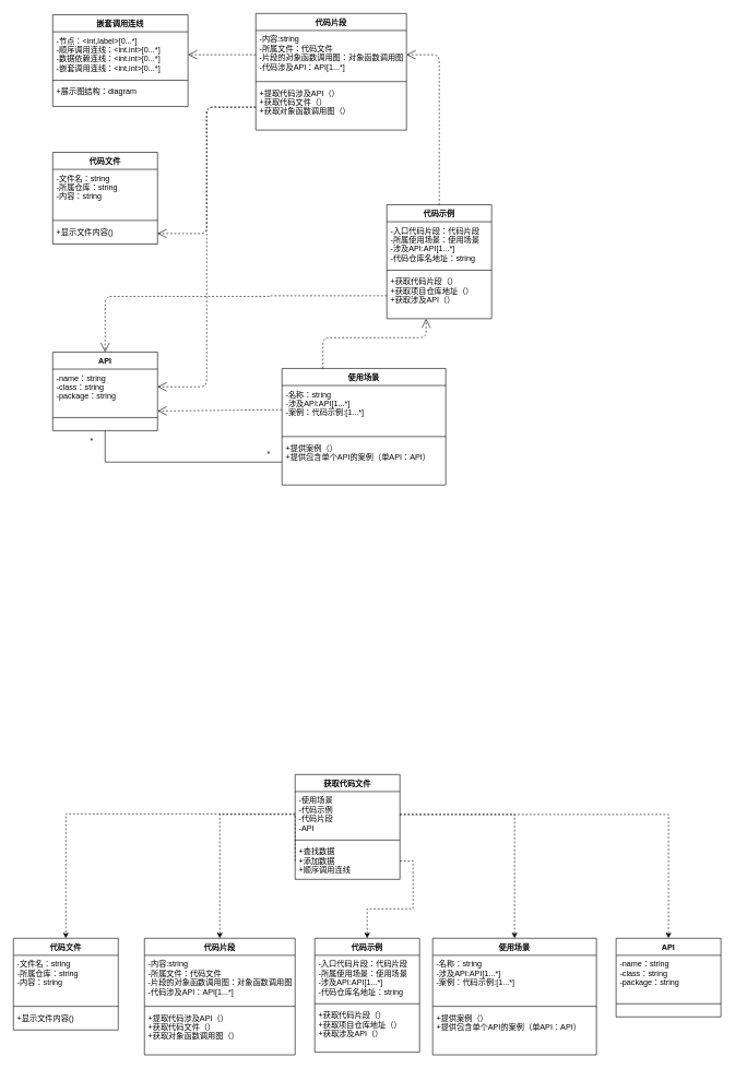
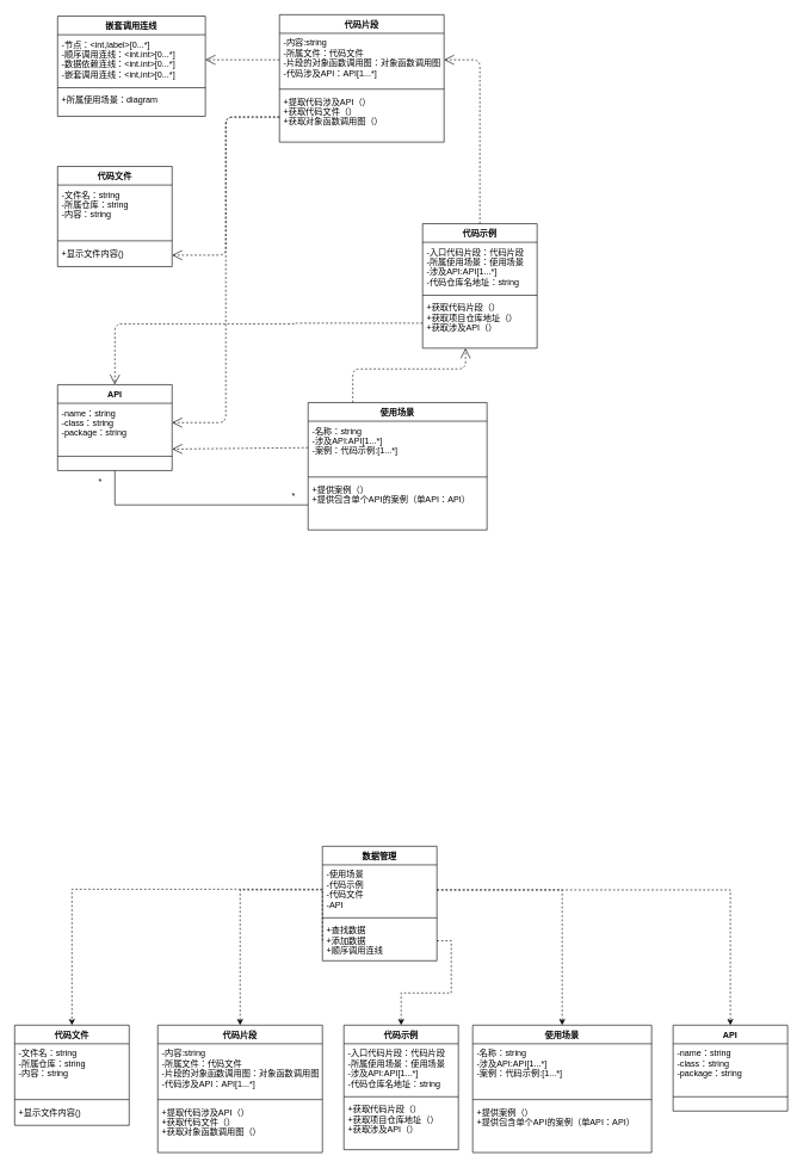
- <mxCell id="13" value="+展示图结构：diagram" style="text;strokeColor=none;fillColor=none;align=left;verticalAlign=top;spacingLeft=4;spacingRight=4;overflow=hidden;rotatable=0;points=[[0,0.5],[1,0.5]];portConstraint=eastwest;" parent="10" vertex="1"><mxGeometry y="104" width="206.5" height="36" as="geometry" /></mxCell>
+ <mxCell id="13" value="+所属使用场景：diagram" style="text;strokeColor=none;fillColor=none;align=left;verticalAlign=top;spacingLeft=4;spacingRight=4;overflow=hidden;rotatable=0;points=[[0,0.5],[1,0.5]];portConstraint=eastwest;" parent="10" vertex="1"><mxGeometry y="104" width="206.5" height="36" as="geometry" /></mxCell>
- <mxCell id="35" value="获取代码文件" style="swimlane;fontStyle=1;align=center;verticalAlign=top;childLayout=stackLayout;horizontal=1;startSize=26;horizontalStack=0;resizeParent=1;resizeParentMax=0;resizeLast=0;collapsible=1;marginBottom=0;" vertex="1" parent="1"><mxGeometry x="450" y="1182" width="160" height="160" as="geometry" /></mxCell>
+ <mxCell id="35" value="数据管理" style="swimlane;fontStyle=1;align=center;verticalAlign=top;childLayout=stackLayout;horizontal=1;startSize=26;horizontalStack=0;resizeParent=1;resizeParentMax=0;resizeLast=0;collapsible=1;marginBottom=0;" vertex="1" parent="1"><mxGeometry x="450" y="1182" width="160" height="160" as="geometry" /></mxCell>
- <mxCell id="36" value="-使用场景&#10;-代码示例&#10;-代码片段&#10;-API" style="text;strokeColor=none;fillColor=none;align=left;verticalAlign=top;spacingLeft=4;spacingRight=4;overflow=hidden;rotatable=0;points=[[0,0.5],[1,0.5]];portConstraint=eastwest;" vertex="1" parent="35"><mxGeometry y="26" width="160" height="70" as="geometry" /></mxCell>
+ <mxCell id="36" value="-使用场景&#10;-代码示例&#10;-代码文件&#10;-API" style="text;strokeColor=none;fillColor=none;align=left;verticalAlign=top;spacingLeft=4;spacingRight=4;overflow=hidden;rotatable=0;points=[[0,0.5],[1,0.5]];portConstraint=eastwest;" vertex="1" parent="35"><mxGeometry y="26" width="160" height="70" as="geometry" /></mxCell>
